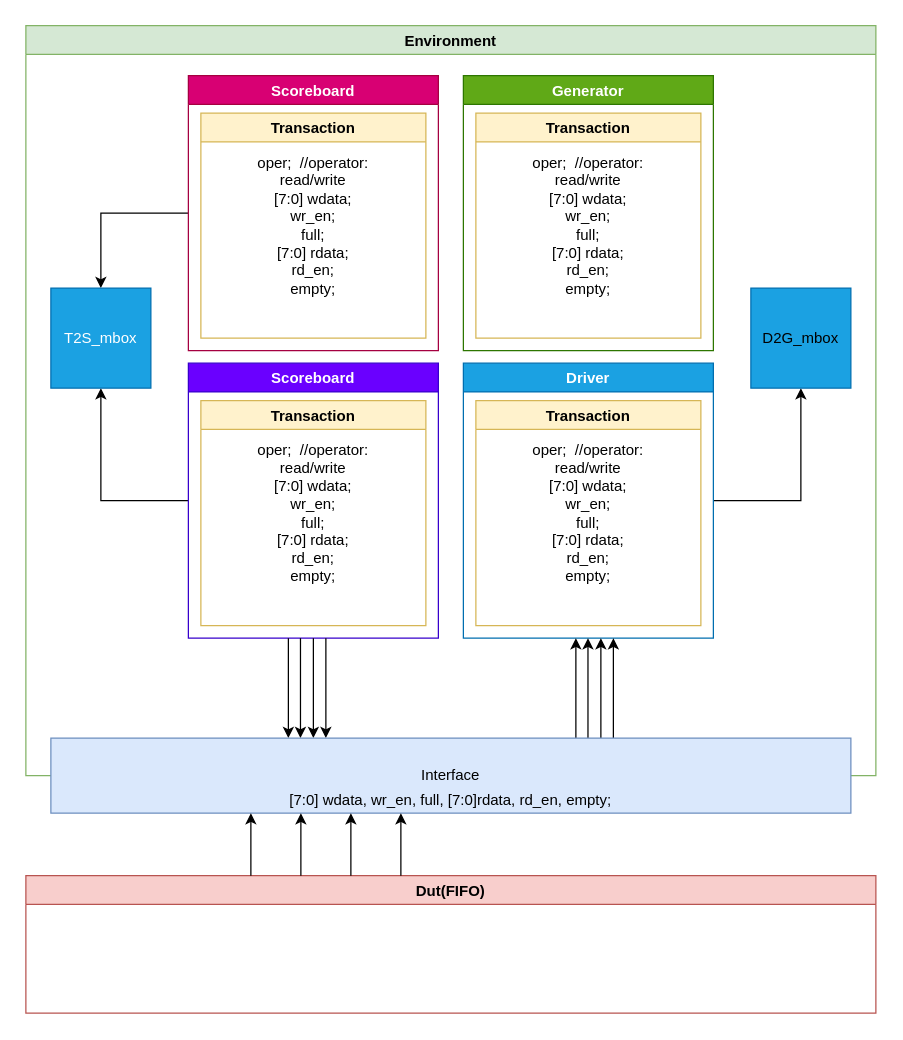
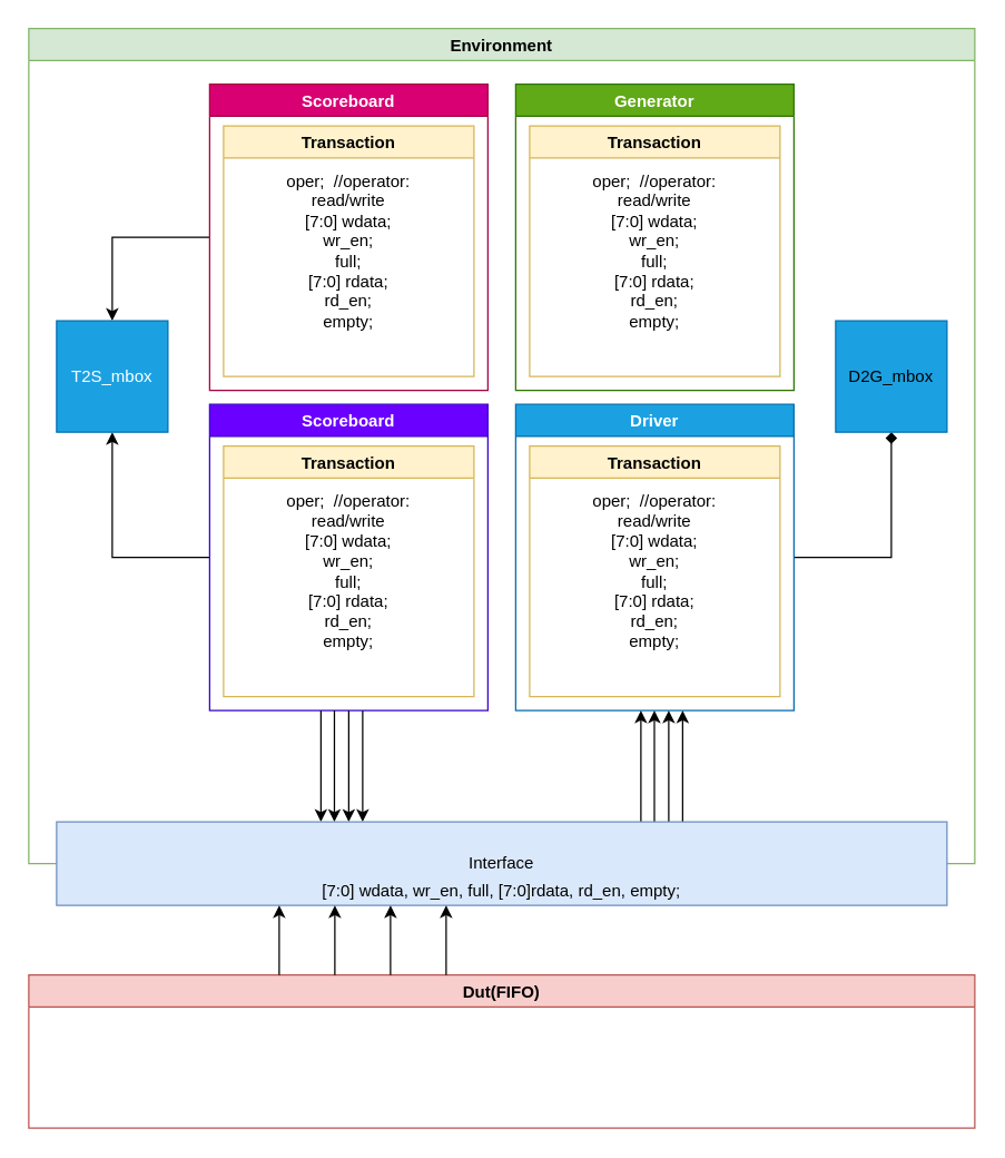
- <mxCell id="14" style="edgeStyle=orthogonalEdgeStyle;html=1;entryX=0.5;entryY=1;entryDx=0;entryDy=0;rounded=0;curved=0;" parent="2" source="15" target="19" edge="1"><mxGeometry relative="1" as="geometry" /></mxCell>
+ <mxCell id="14" style="edgeStyle=orthogonalEdgeStyle;html=1;entryX=0.5;entryY=1;entryDx=0;entryDy=0;rounded=0;curved=0;endArrow=diamond;" parent="2" source="15" target="19" edge="1"><mxGeometry relative="1" as="geometry" /></mxCell>
